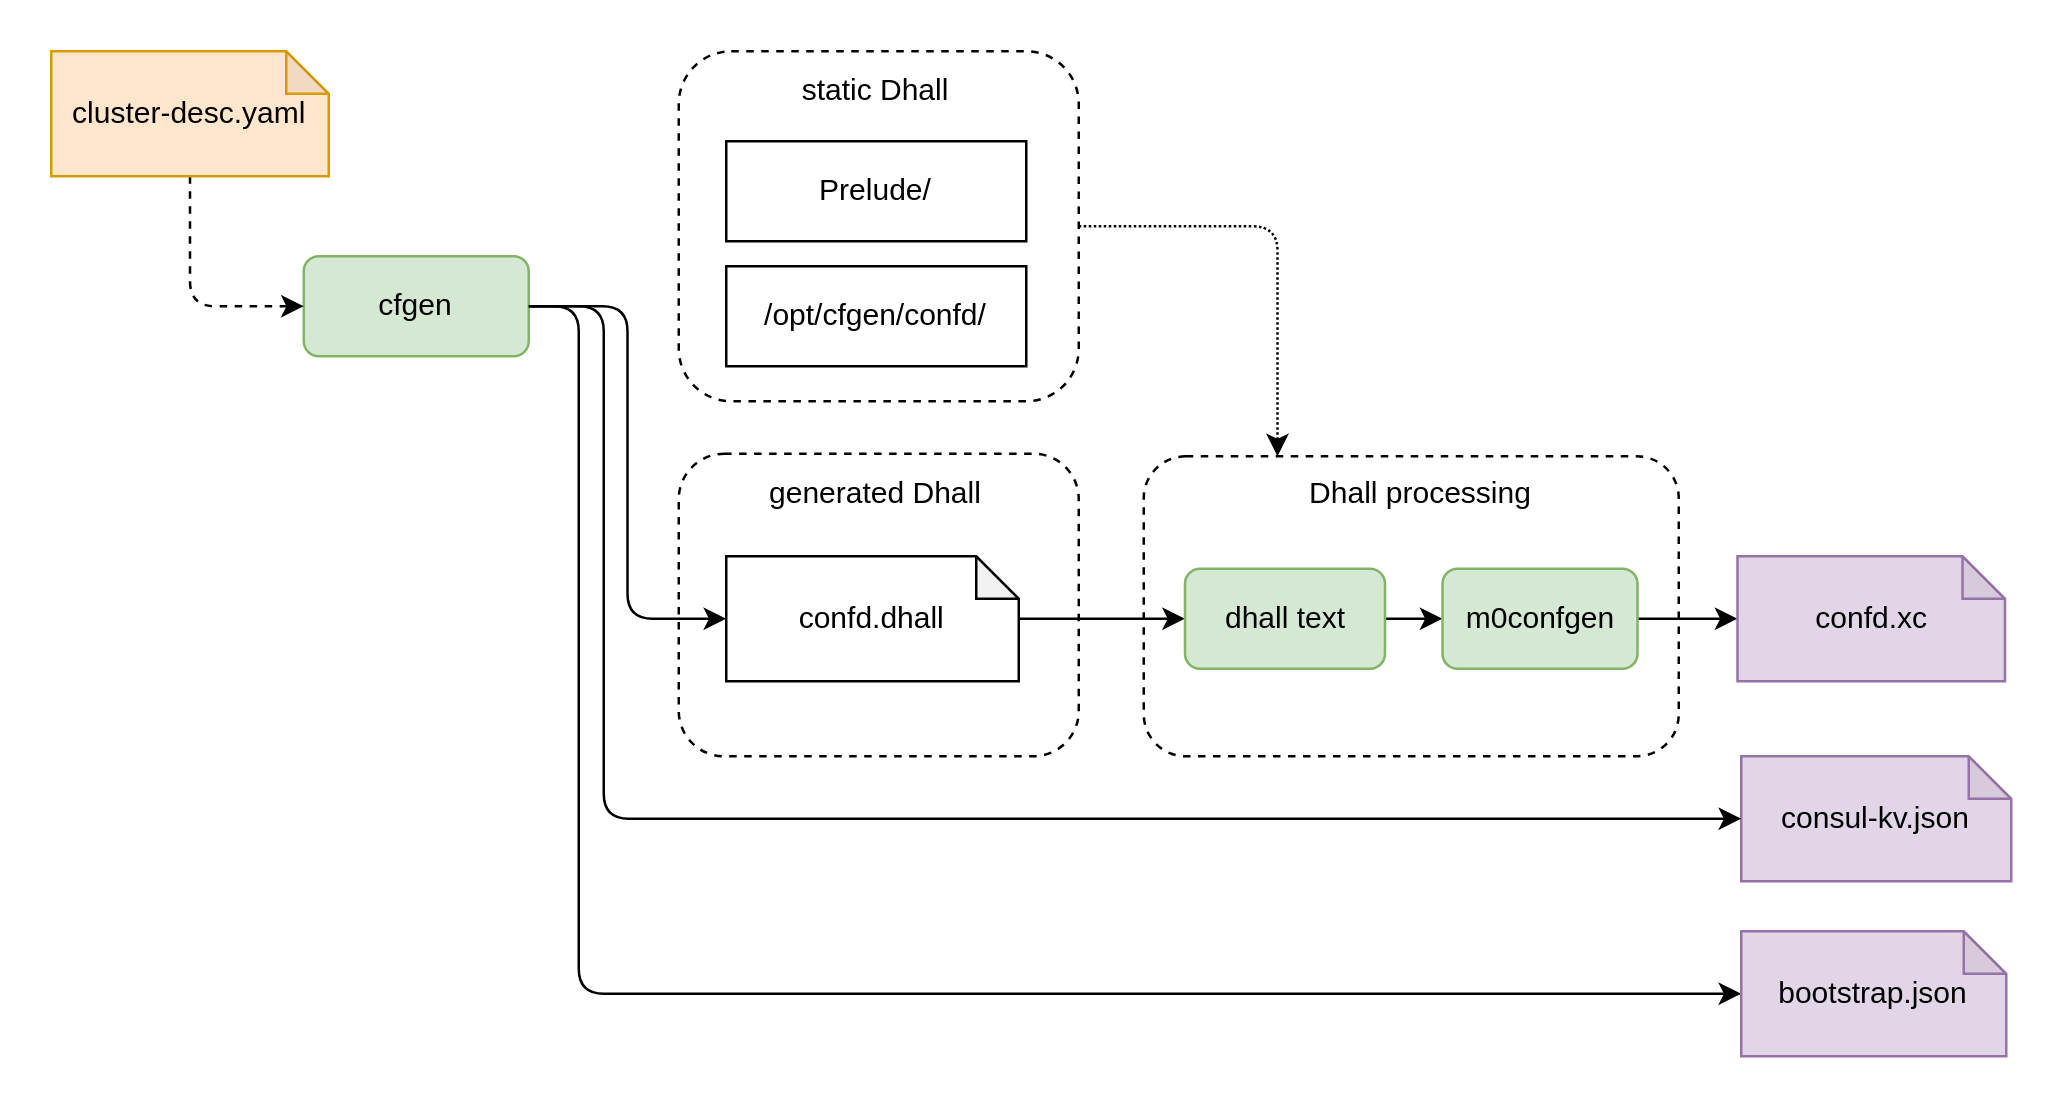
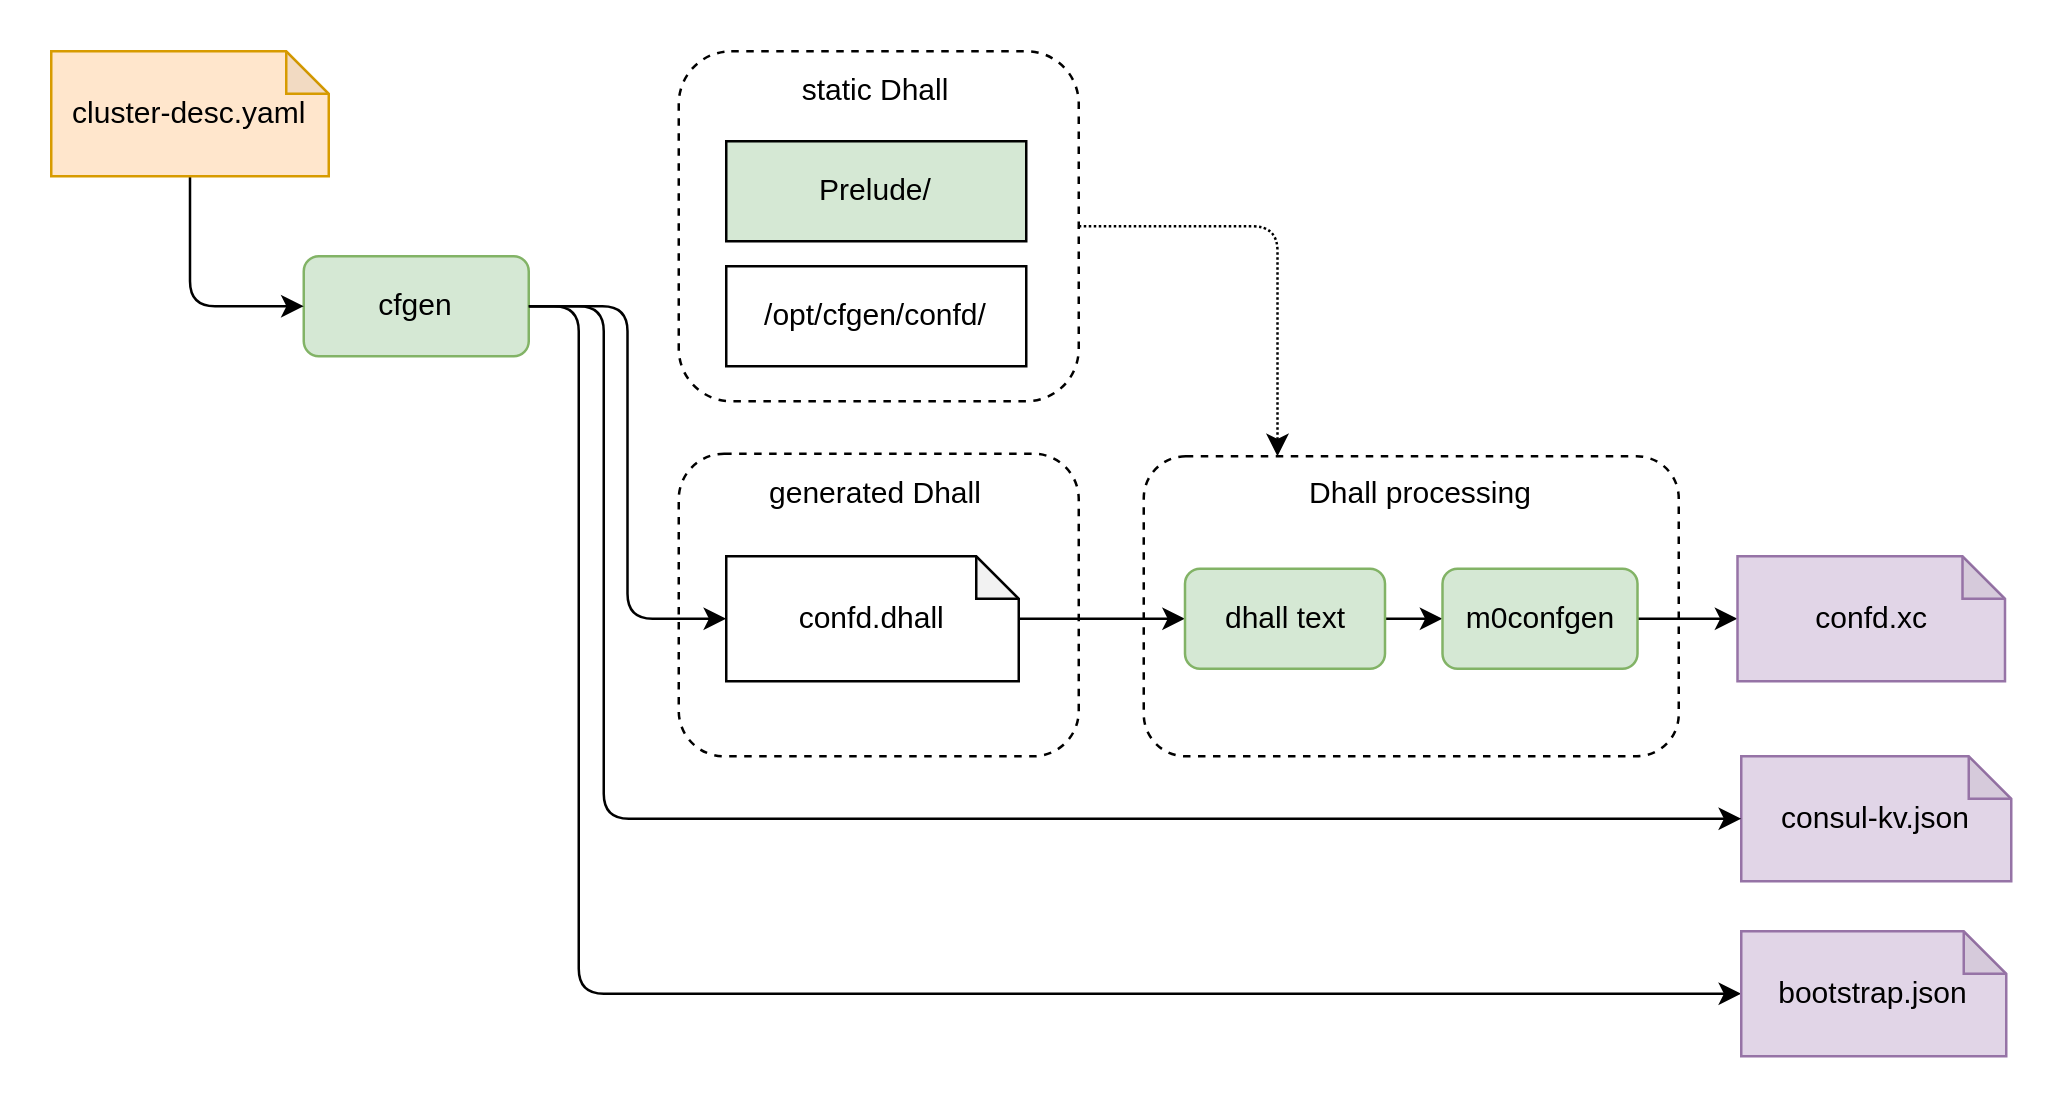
- <mxCell id="21" value="Prelude/" style="rounded=0;whiteSpace=wrap;html=1;" parent="1" vertex="1"><mxGeometry x="290" y="56" width="120" height="40" as="geometry" /></mxCell>
+ <mxCell id="21" value="Prelude/" style="rounded=0;whiteSpace=wrap;html=1;fillColor=#d5e8d4;" parent="1" vertex="1"><mxGeometry x="290" y="56" width="120" height="40" as="geometry" /></mxCell>
- <mxCell id="15" style="edgeStyle=orthogonalEdgeStyle;orthogonalLoop=1;jettySize=auto;html=1;exitX=0.5;exitY=1;exitDx=0;exitDy=0;exitPerimeter=0;entryX=0;entryY=0.5;entryDx=0;entryDy=0;rounded=1;dashed=1;" parent="1" source="16" target="14" edge="1"><mxGeometry relative="1" as="geometry" /></mxCell>
+ <mxCell id="15" style="edgeStyle=orthogonalEdgeStyle;orthogonalLoop=1;jettySize=auto;html=1;exitX=0.5;exitY=1;exitDx=0;exitDy=0;exitPerimeter=0;entryX=0;entryY=0.5;entryDx=0;entryDy=0;rounded=1;" parent="1" source="16" target="14" edge="1"><mxGeometry relative="1" as="geometry" /></mxCell>
